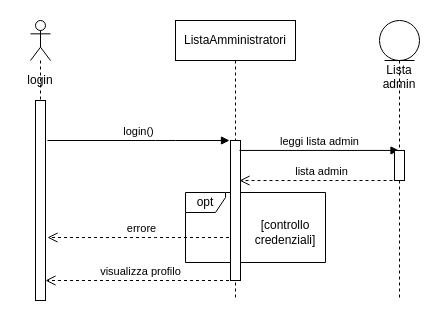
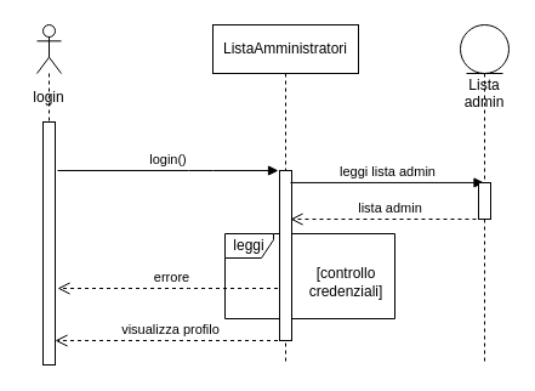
- <mxCell id="10" value="opt" style="shape=umlFrame;whiteSpace=wrap;html=1;width=40;height=20;" parent="1" vertex="1"><mxGeometry x="185" y="192" width="140" height="70" as="geometry" /></mxCell>
+ <mxCell id="10" value="leggi" style="shape=umlFrame;whiteSpace=wrap;html=1;width=40;height=20;" parent="1" vertex="1"><mxGeometry x="185" y="192" width="140" height="70" as="geometry" /></mxCell>
